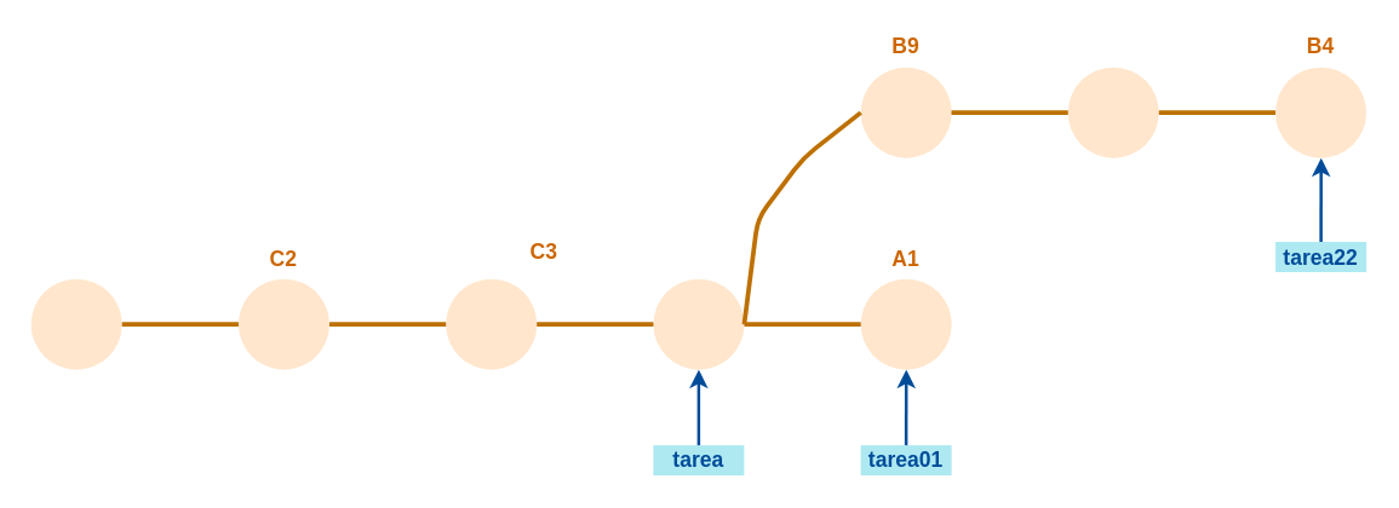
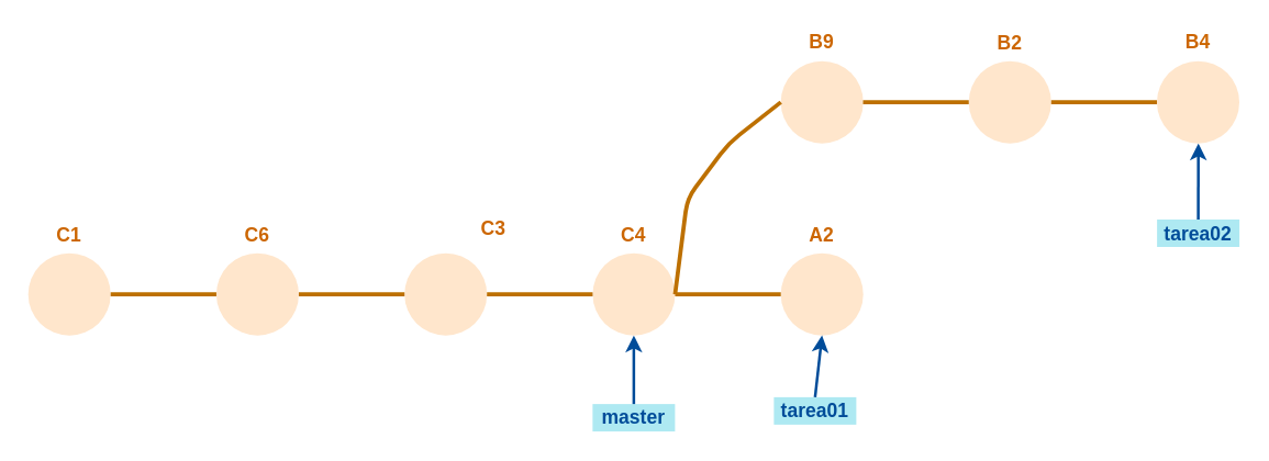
+ <mxCell id="27" value="B2" style="text;html=1;strokeColor=none;fillColor=none;align=center;verticalAlign=middle;whiteSpace=wrap;rounded=0;fontStyle=1;fontSize=14;fontColor=#CC6600;" parent="1" vertex="1"><mxGeometry x="714.912" y="21" width="40" height="20" as="geometry" /></mxCell>
- <mxCell id="20" value="tarea22" style="text;html=1;strokeColor=none;fillColor=#AEE9F2;align=center;verticalAlign=middle;whiteSpace=wrap;rounded=0;fontStyle=1;fontSize=14;fontColor=#004C99;labelBorderColor=none;" parent="1" vertex="1"><mxGeometry x="842" y="159.5" width="60" height="20" as="geometry" /></mxCell>
+ <mxCell id="20" value="tarea02" style="text;html=1;strokeColor=none;fillColor=#AEE9F2;align=center;verticalAlign=middle;whiteSpace=wrap;rounded=0;fontStyle=1;fontSize=14;fontColor=#004C99;labelBorderColor=none;" parent="1" vertex="1"><mxGeometry x="842" y="159.5" width="60" height="20" as="geometry" /></mxCell>
+ <mxCell id="5" value="C1" style="text;html=1;strokeColor=none;fillColor=none;align=center;verticalAlign=middle;whiteSpace=wrap;rounded=0;fontStyle=1;fontSize=14;fontColor=#CC6600;" parent="1" vertex="1"><mxGeometry x="30.059" y="161" width="40" height="20" as="geometry" /></mxCell>
- <mxCell id="6" value="C2" style="text;html=1;strokeColor=none;fillColor=none;align=center;verticalAlign=middle;whiteSpace=wrap;rounded=0;fontStyle=1;fontSize=14;fontColor=#CC6600;" parent="1" vertex="1"><mxGeometry x="167.059" y="161" width="40" height="20" as="geometry" /></mxCell>
+ <mxCell id="6" value="C6" style="text;html=1;strokeColor=none;fillColor=none;align=center;verticalAlign=middle;whiteSpace=wrap;rounded=0;fontStyle=1;fontSize=14;fontColor=#CC6600;" parent="1" vertex="1"><mxGeometry x="167.059" y="161" width="40" height="20" as="geometry" /></mxCell>
+ <mxCell id="12" value="C4" style="text;html=1;strokeColor=none;fillColor=none;align=center;verticalAlign=middle;whiteSpace=wrap;rounded=0;fontStyle=1;fontSize=14;fontColor=#CC6600;" parent="1" vertex="1"><mxGeometry x="441.059" y="161" width="40" height="20" as="geometry" /></mxCell>
- <mxCell id="18" value="A1" style="text;html=1;strokeColor=none;fillColor=none;align=center;verticalAlign=middle;whiteSpace=wrap;rounded=0;fontStyle=1;fontSize=14;fontColor=#CC6600;" parent="1" vertex="1"><mxGeometry x="578.059" y="161" width="40" height="20" as="geometry" /></mxCell>
+ <mxCell id="18" value="A2" style="text;html=1;strokeColor=none;fillColor=none;align=center;verticalAlign=middle;whiteSpace=wrap;rounded=0;fontStyle=1;fontSize=14;fontColor=#CC6600;" parent="1" vertex="1"><mxGeometry x="578.059" y="161" width="40" height="20" as="geometry" /></mxCell>
- <mxCell id="13" value="tarea" style="text;html=1;strokeColor=none;fillColor=#AEE9F2;align=center;verticalAlign=middle;whiteSpace=wrap;rounded=0;fontStyle=1;fontSize=14;fontColor=#004C99;" parent="1" vertex="1"><mxGeometry x="431" y="294" width="60" height="20" as="geometry" /></mxCell>
+ <mxCell id="13" value="master" style="text;html=1;strokeColor=none;fillColor=#AEE9F2;align=center;verticalAlign=middle;whiteSpace=wrap;rounded=0;fontStyle=1;fontSize=14;fontColor=#004C99;" parent="1" vertex="1"><mxGeometry x="431" y="294" width="60" height="20" as="geometry" /></mxCell>
- <mxCell id="15" value="tarea01" style="text;html=1;strokeColor=none;fillColor=#AEE9F2;align=center;verticalAlign=middle;whiteSpace=wrap;rounded=0;fontStyle=1;fontSize=14;fontColor=#004C99;labelBorderColor=none;" parent="1" vertex="1"><mxGeometry x="568" y="294" width="60" height="20" as="geometry" /></mxCell>
+ <mxCell id="15" value="tarea01" style="text;html=1;strokeColor=none;fillColor=#AEE9F2;align=center;verticalAlign=middle;whiteSpace=wrap;rounded=0;fontStyle=1;fontSize=14;fontColor=#004C99;labelBorderColor=none;" parent="1" vertex="1"><mxGeometry x="563" y="289" width="60" height="20" as="geometry" /></mxCell>
